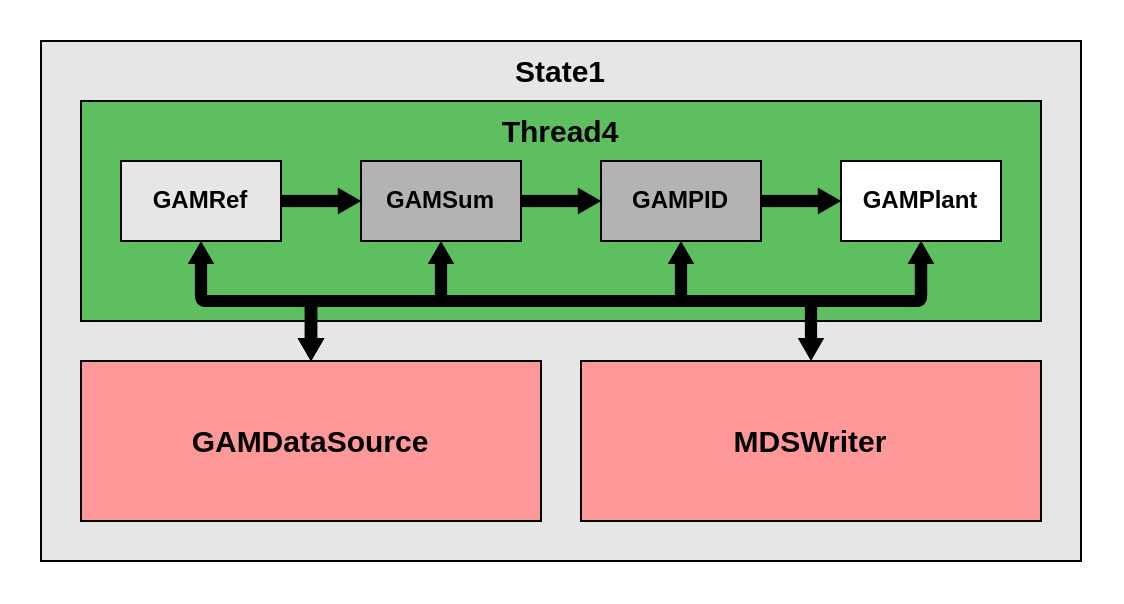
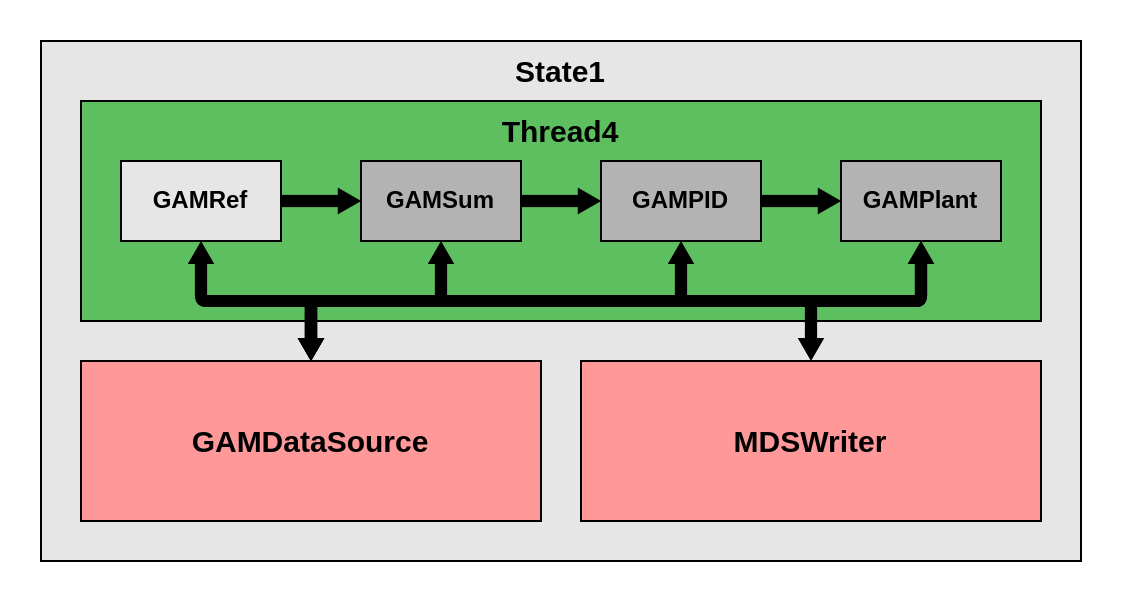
- <mxCell id="7" value="GAMPlant" style="rounded=0;whiteSpace=wrap;html=1;fillColor=#ffffff;strokeColor=#000000;fontStyle=1;fontColor=#000000;" parent="1" vertex="1"><mxGeometry x="420" y="80" width="80" height="40" as="geometry" /></mxCell>
+ <mxCell id="7" value="GAMPlant" style="rounded=0;whiteSpace=wrap;html=1;fillColor=#B3B3B3;strokeColor=#000000;fontStyle=1;fontColor=#000000;" parent="1" vertex="1"><mxGeometry x="420" y="80" width="80" height="40" as="geometry" /></mxCell>
